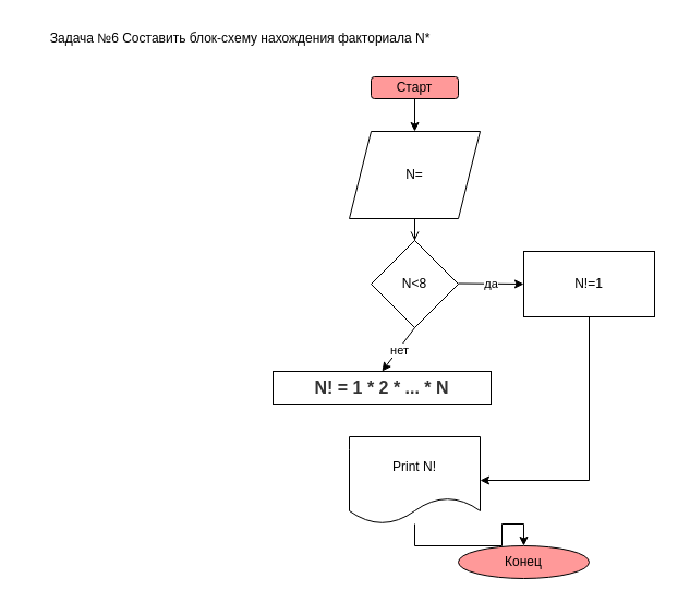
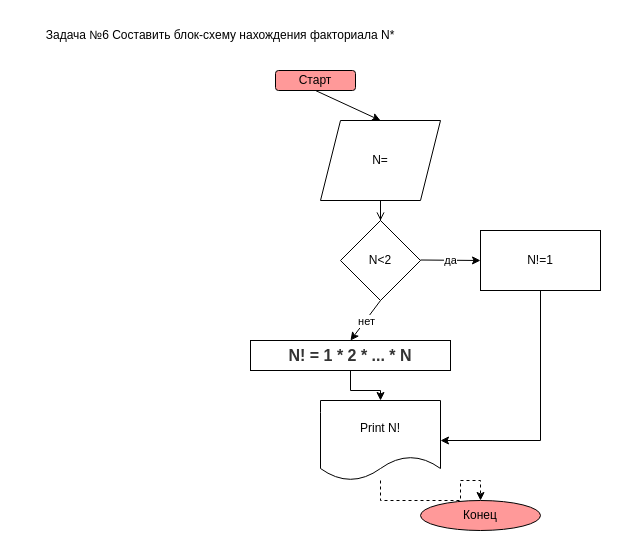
- <mxCell id="3" value="Старт" style="rounded=1;whiteSpace=wrap;html=1;fillColor=#FF9999;" vertex="1" parent="1"><mxGeometry x="340" y="70" width="80" height="20" as="geometry" /></mxCell>
+ <mxCell id="3" value="Старт" style="rounded=1;whiteSpace=wrap;html=1;fillColor=#FF9999;" vertex="1" parent="1"><mxGeometry x="275" y="70" width="80" height="20" as="geometry" /></mxCell>
- <mxCell id="12" value="N&amp;lt;8" style="rhombus;whiteSpace=wrap;html=1;fillColor=#FFFFFF;" vertex="1" parent="1"><mxGeometry x="340" y="220" width="80" height="80" as="geometry" /></mxCell>
+ <mxCell id="12" value="N&amp;lt;2" style="rhombus;whiteSpace=wrap;html=1;fillColor=#FFFFFF;" vertex="1" parent="1"><mxGeometry x="340" y="220" width="80" height="80" as="geometry" /></mxCell>
+ <mxCell id="5" value="" style="edgeStyle=orthogonalEdgeStyle;rounded=0;orthogonalLoop=1;jettySize=auto;html=1;" edge="1" parent="1" source="6" target="10"><mxGeometry relative="1" as="geometry" /></mxCell>
- <mxCell id="9" value="" style="edgeStyle=orthogonalEdgeStyle;rounded=0;orthogonalLoop=1;jettySize=auto;html=1;" edge="1" parent="1" source="10" target="11"><mxGeometry relative="1" as="geometry" /></mxCell>
+ <mxCell id="9" value="" style="edgeStyle=orthogonalEdgeStyle;rounded=0;orthogonalLoop=1;jettySize=auto;html=1;dashed=1;" edge="1" parent="1" source="10" target="11"><mxGeometry relative="1" as="geometry" /></mxCell>
